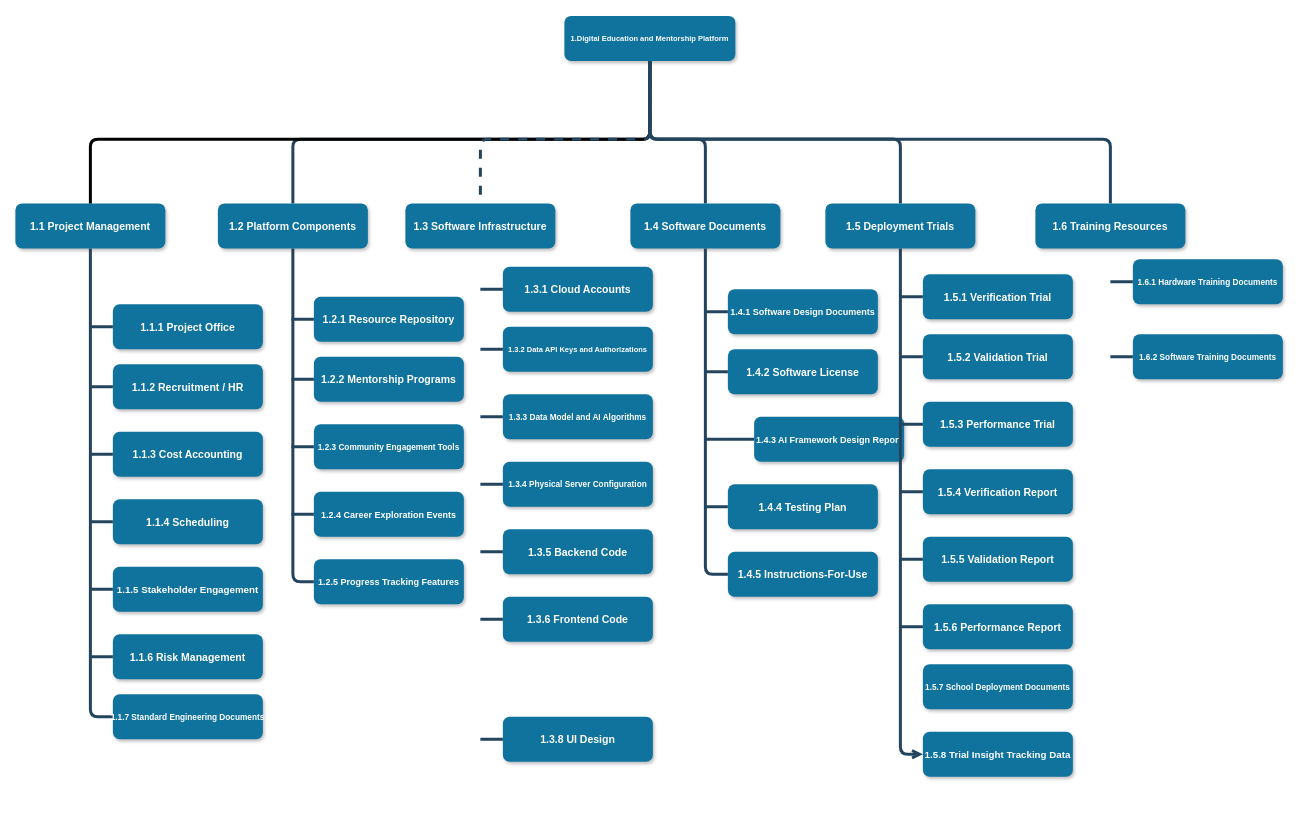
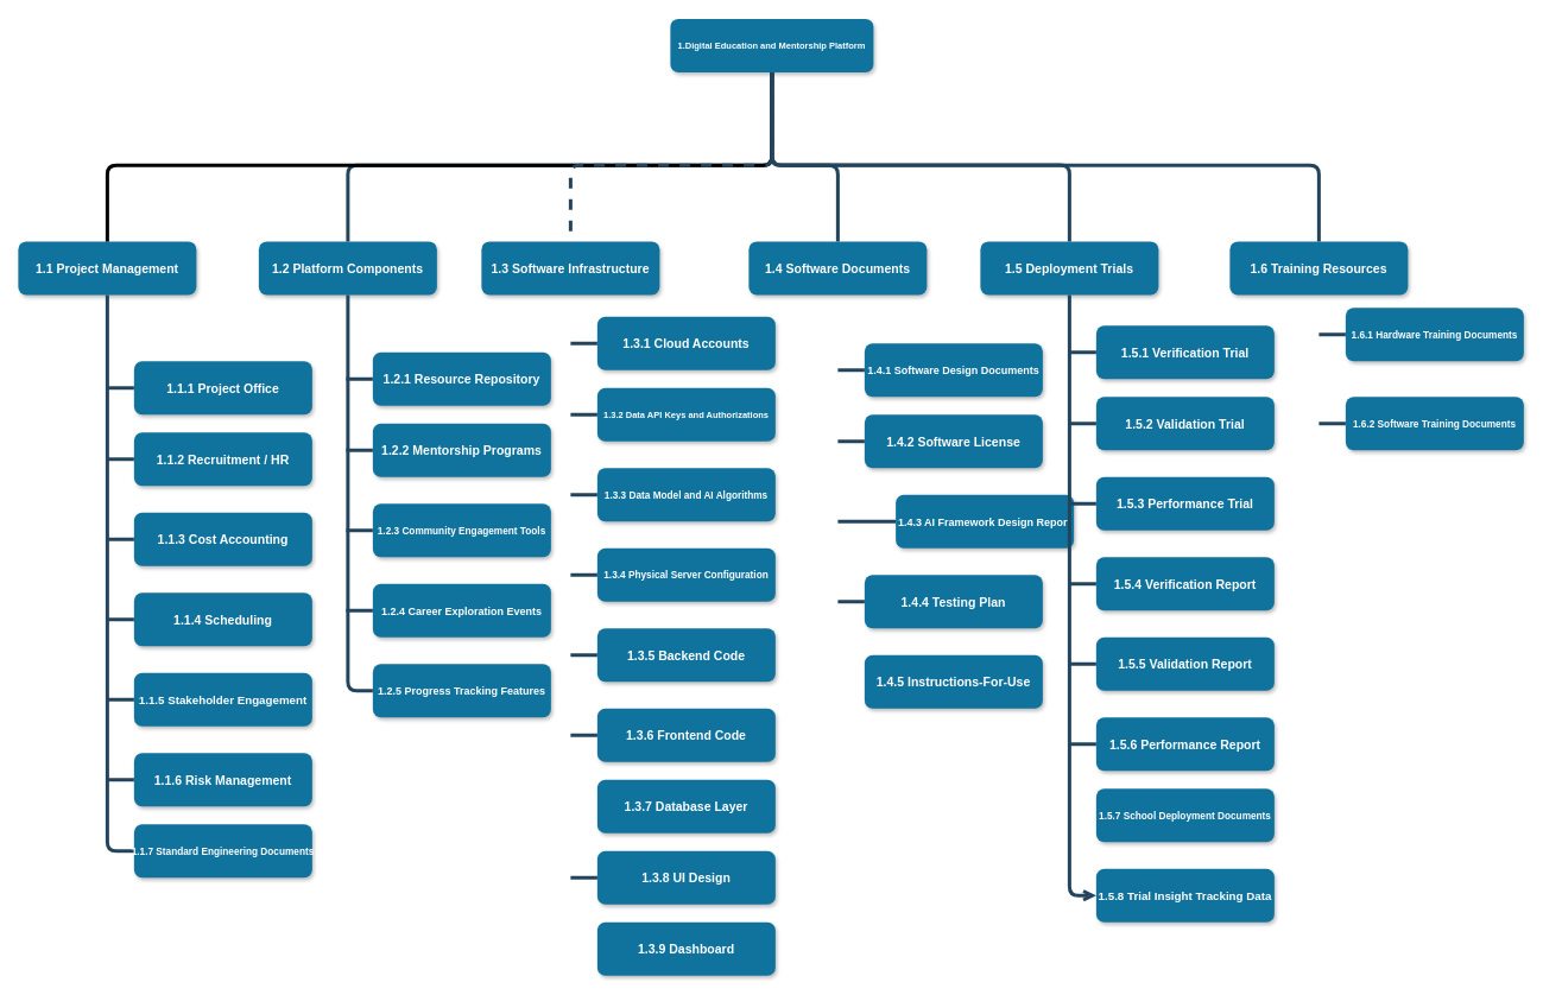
- <mxCell id="58" value="" style="edgeStyle=elbowEdgeStyle;elbow=horizontal;strokeWidth=4;endArrow=none;endFill=0;fontStyle=1;strokeColor=#23445D;exitX=0.5;exitY=1;exitDx=0;exitDy=0;entryX=0;entryY=0.5;entryDx=0;entryDy=0;" edge="1" parent="1" source="52" target="57"><mxGeometry x="22" y="165.5" width="100" height="100" as="geometry"><mxPoint x="1028" y="399.5" as="sourcePoint" /><mxPoint x="1030" y="1039.5" as="targetPoint" /><Array as="points"><mxPoint x="940" y="595" /><mxPoint x="950" y="595" /><mxPoint x="1028" y="619.5" /><mxPoint x="1022" y="649.5" /></Array></mxGeometry></mxCell>
+ <mxCell id="46" value="1.3.7 Database Layer" style="rounded=1;fillColor=#10739E;strokeColor=none;shadow=1;gradientColor=none;fontStyle=1;fontColor=#FFFFFF;fontSize=14;" vertex="1" parent="1"><mxGeometry x="670" y="875" width="200" height="60" as="geometry" /></mxCell>
+ <mxCell id="51" value="1.3.9 Dashboard" style="rounded=1;fillColor=#10739E;strokeColor=none;shadow=1;gradientColor=none;fontStyle=1;fontColor=#FFFFFF;fontSize=14;" vertex="1" parent="1"><mxGeometry x="670" y="1035" width="200" height="60" as="geometry" /></mxCell>
